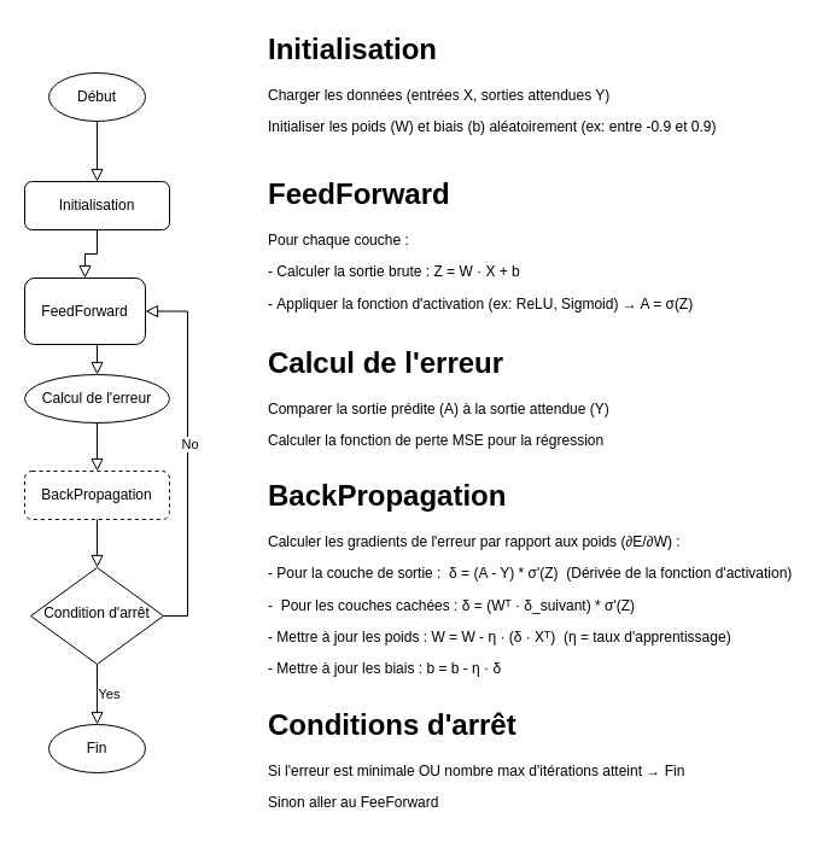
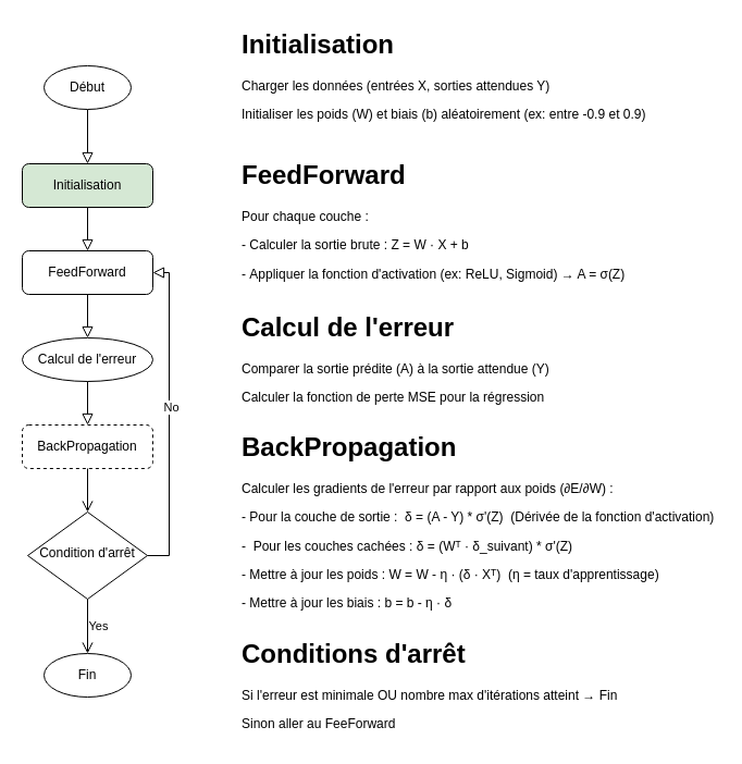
- <mxCell id="4" value="Initialisation" style="rounded=1;whiteSpace=wrap;html=1;fontSize=12;glass=0;strokeWidth=1;shadow=0;" vertex="1" parent="1"><mxGeometry x="20" y="150" width="120" height="40" as="geometry" /></mxCell>
+ <mxCell id="4" value="Initialisation" style="rounded=1;whiteSpace=wrap;html=1;fontSize=12;glass=0;strokeWidth=1;shadow=0;fillColor=#d5e8d4;" vertex="1" parent="1"><mxGeometry x="20" y="150" width="120" height="40" as="geometry" /></mxCell>
- <mxCell id="6" value="FeedForward" style="rounded=1;whiteSpace=wrap;html=1;fontSize=12;glass=0;strokeWidth=1;shadow=0;" vertex="1" parent="1"><mxGeometry x="20" y="230" width="100" height="55" as="geometry" /></mxCell>
+ <mxCell id="6" value="FeedForward" style="rounded=1;whiteSpace=wrap;html=1;fontSize=12;glass=0;strokeWidth=1;shadow=0;" vertex="1" parent="1"><mxGeometry x="20" y="230" width="120" height="40" as="geometry" /></mxCell>
- <mxCell id="12" value="" style="rounded=0;html=1;jettySize=auto;orthogonalLoop=1;fontSize=11;endArrow=block;endFill=0;endSize=8;strokeWidth=1;shadow=0;labelBackgroundColor=none;edgeStyle=orthogonalEdgeStyle;exitX=0.5;exitY=1;exitDx=0;exitDy=0;entryX=0.5;entryY=0;entryDx=0;entryDy=0;" edge="1" parent="1" source="10" target="11"><mxGeometry relative="1" as="geometry"><mxPoint x="90" y="360" as="sourcePoint" /><mxPoint x="90" y="400" as="targetPoint" /></mxGeometry></mxCell>
+ <mxCell id="12" value="" style="rounded=0;html=1;jettySize=auto;orthogonalLoop=1;fontSize=11;endArrow=open;endFill=0;endSize=8;strokeWidth=1;shadow=0;labelBackgroundColor=none;edgeStyle=orthogonalEdgeStyle;exitX=0.5;exitY=1;exitDx=0;exitDy=0;entryX=0.5;entryY=0;entryDx=0;entryDy=0;" edge="1" parent="1" source="10" target="11"><mxGeometry relative="1" as="geometry"><mxPoint x="90" y="360" as="sourcePoint" /><mxPoint x="90" y="400" as="targetPoint" /></mxGeometry></mxCell>
- <mxCell id="13" value="Yes" style="edgeStyle=orthogonalEdgeStyle;rounded=0;html=1;jettySize=auto;orthogonalLoop=1;fontSize=11;endArrow=block;endFill=0;endSize=8;strokeWidth=1;shadow=0;labelBackgroundColor=none;exitX=0.5;exitY=1;exitDx=0;exitDy=0;entryX=0.5;entryY=0;entryDx=0;entryDy=0;" edge="1" parent="1" source="11" target="14"><mxGeometry y="10" relative="1" as="geometry"><mxPoint as="offset" /><mxPoint x="390" y="290" as="sourcePoint" /><mxPoint x="80" y="590" as="targetPoint" /></mxGeometry></mxCell>
+ <mxCell id="13" value="Yes" style="edgeStyle=orthogonalEdgeStyle;rounded=0;html=1;jettySize=auto;orthogonalLoop=1;fontSize=11;endArrow=open;endFill=0;endSize=8;strokeWidth=1;shadow=0;labelBackgroundColor=none;exitX=0.5;exitY=1;exitDx=0;exitDy=0;entryX=0.5;entryY=0;entryDx=0;entryDy=0;" edge="1" parent="1" source="11" target="14"><mxGeometry y="10" relative="1" as="geometry"><mxPoint as="offset" /><mxPoint x="390" y="290" as="sourcePoint" /><mxPoint x="80" y="590" as="targetPoint" /></mxGeometry></mxCell>
